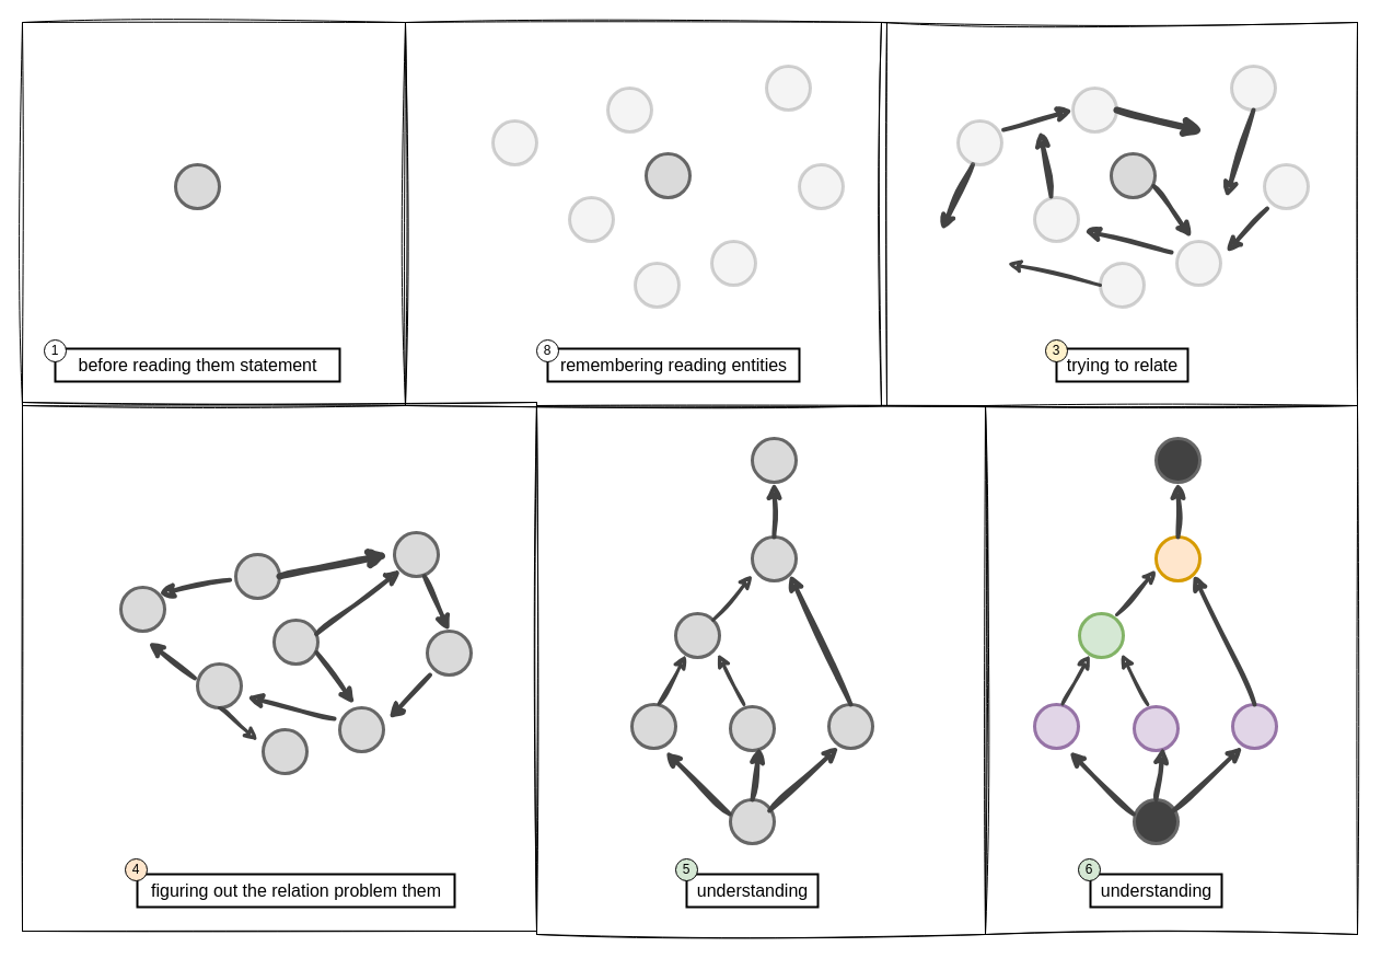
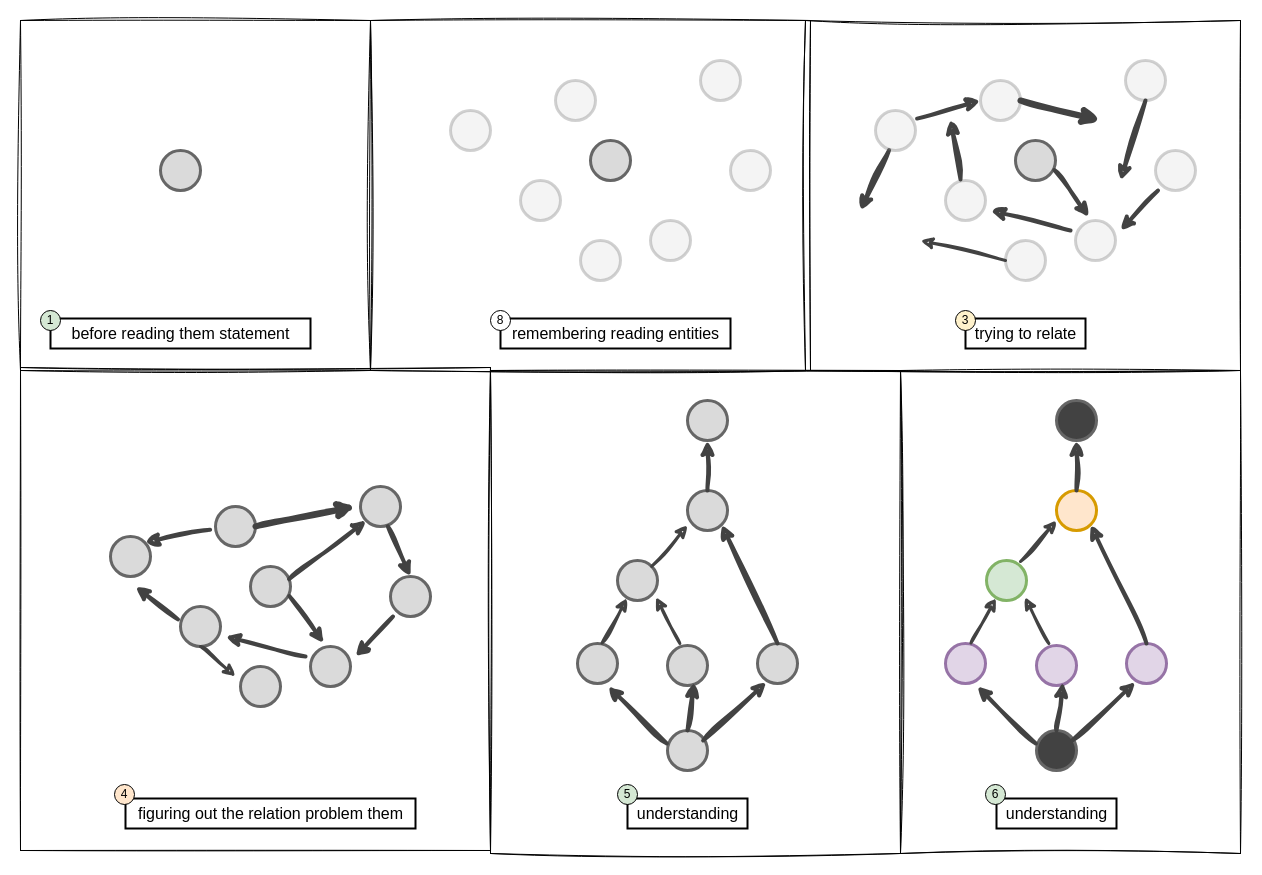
- <mxCell id="87" value="1" style="ellipse;whiteSpace=wrap;html=1;" parent="1" vertex="1"><mxGeometry x="40" y="310" width="20" height="20" as="geometry" /></mxCell>
+ <mxCell id="87" value="1" style="ellipse;whiteSpace=wrap;html=1;fillColor=#d5e8d4;" parent="1" vertex="1"><mxGeometry x="40" y="310" width="20" height="20" as="geometry" /></mxCell>
